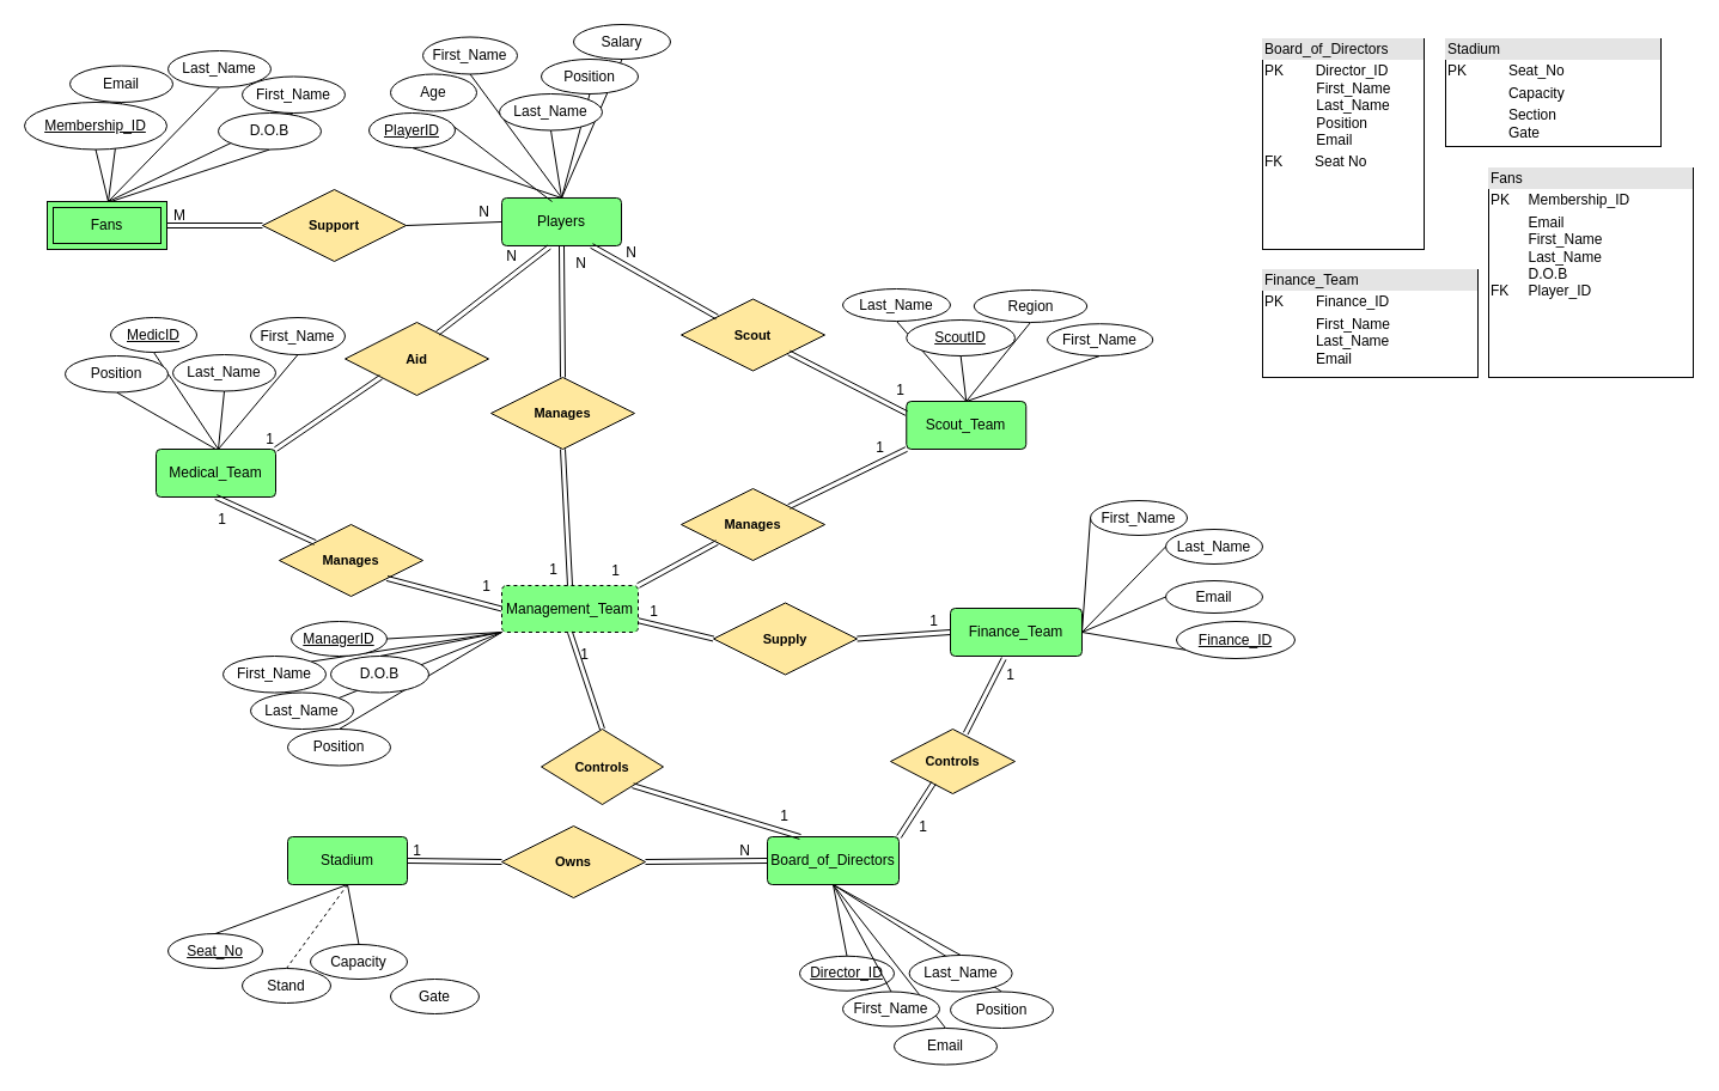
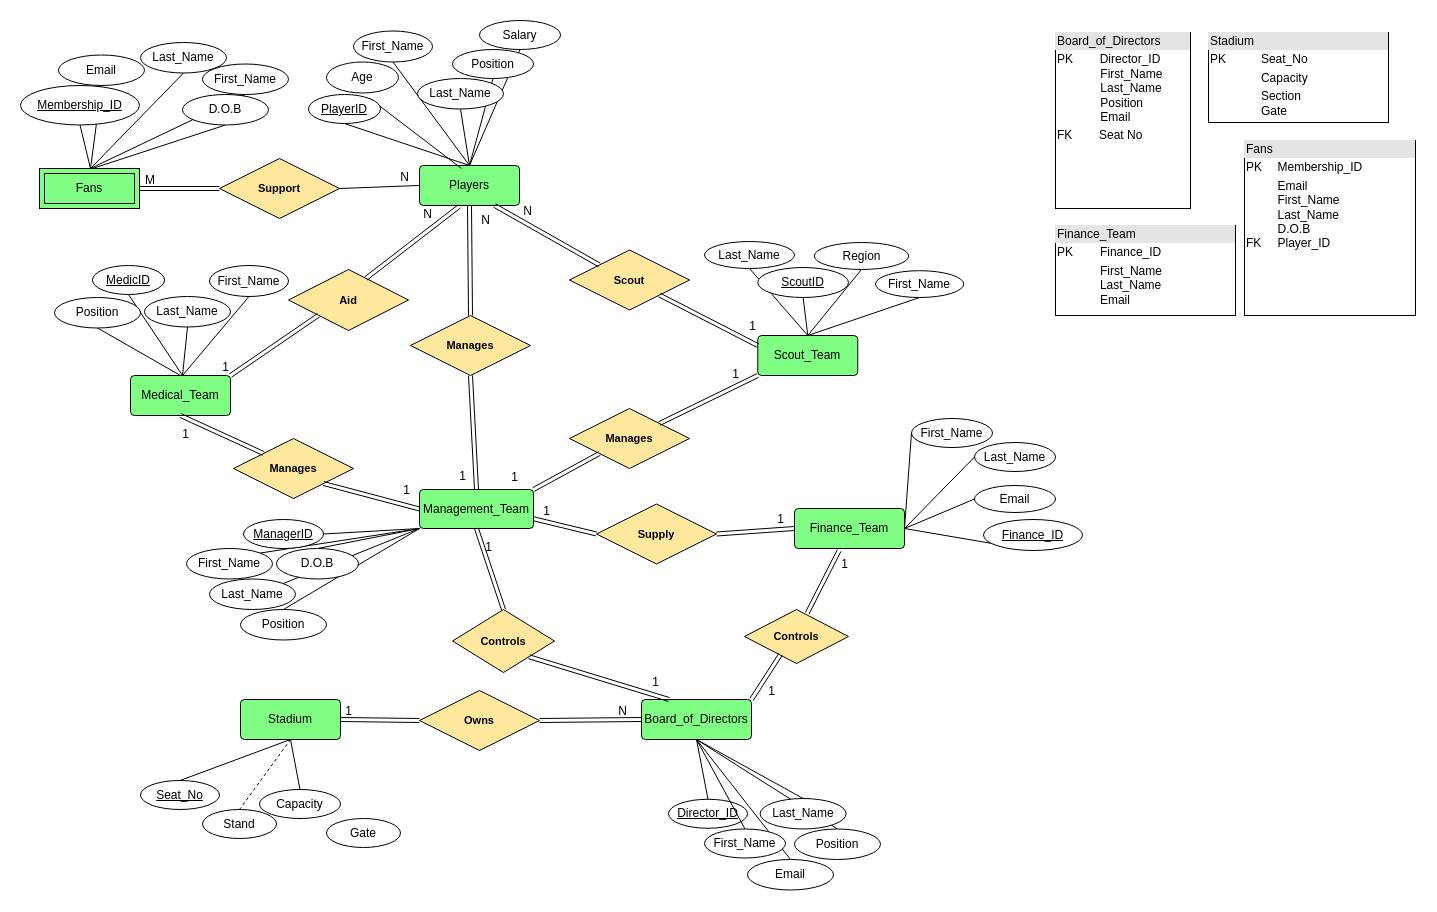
- <mxCell id="4" value="Management_Team" style="rounded=1;arcSize=10;whiteSpace=wrap;html=1;align=center;fillColor=#80FF84;dashed=1;" parent="1" vertex="1"><mxGeometry x="419" y="489" width="114" height="39" as="geometry" /></mxCell>
+ <mxCell id="4" value="Management_Team" style="rounded=1;arcSize=10;whiteSpace=wrap;html=1;align=center;fillColor=#80FF84;" parent="1" vertex="1"><mxGeometry x="419" y="489" width="114" height="39" as="geometry" /></mxCell>
